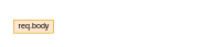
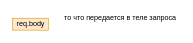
+ <mxCell id="3" value="то что передается в теле запроса" style="text;html=1;align=center;verticalAlign=middle;resizable=0;points=[];autosize=1;" parent="1" vertex="1"><mxGeometry x="100" y="20" width="200" height="20" as="geometry" /></mxCell>
